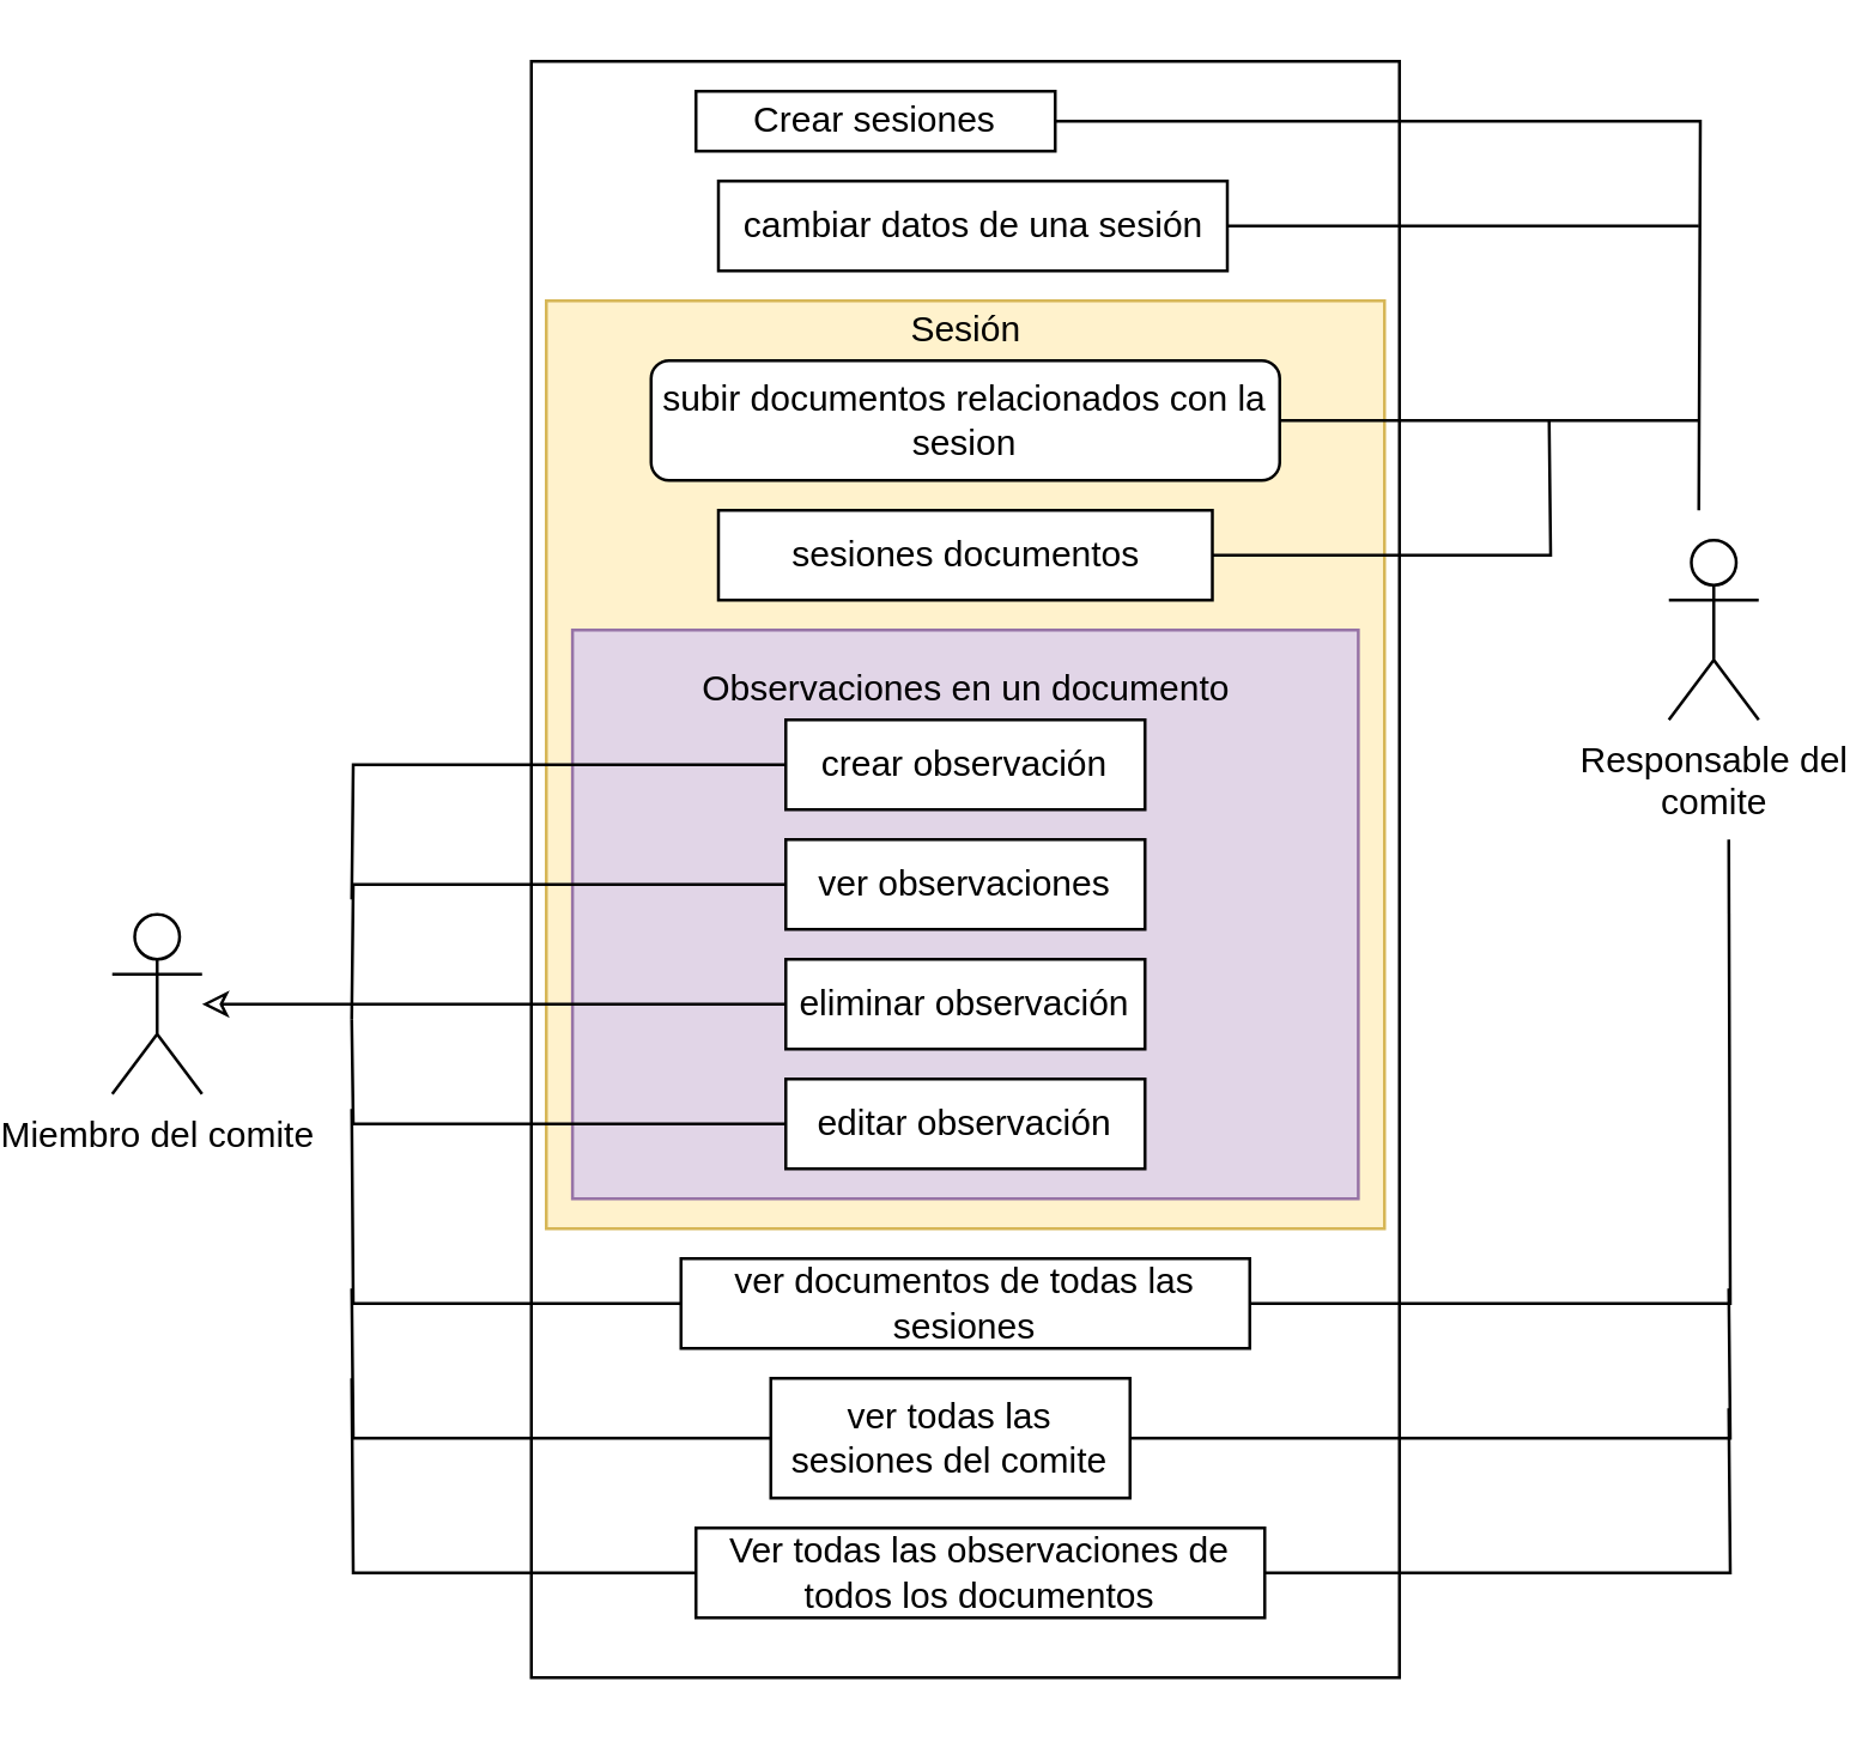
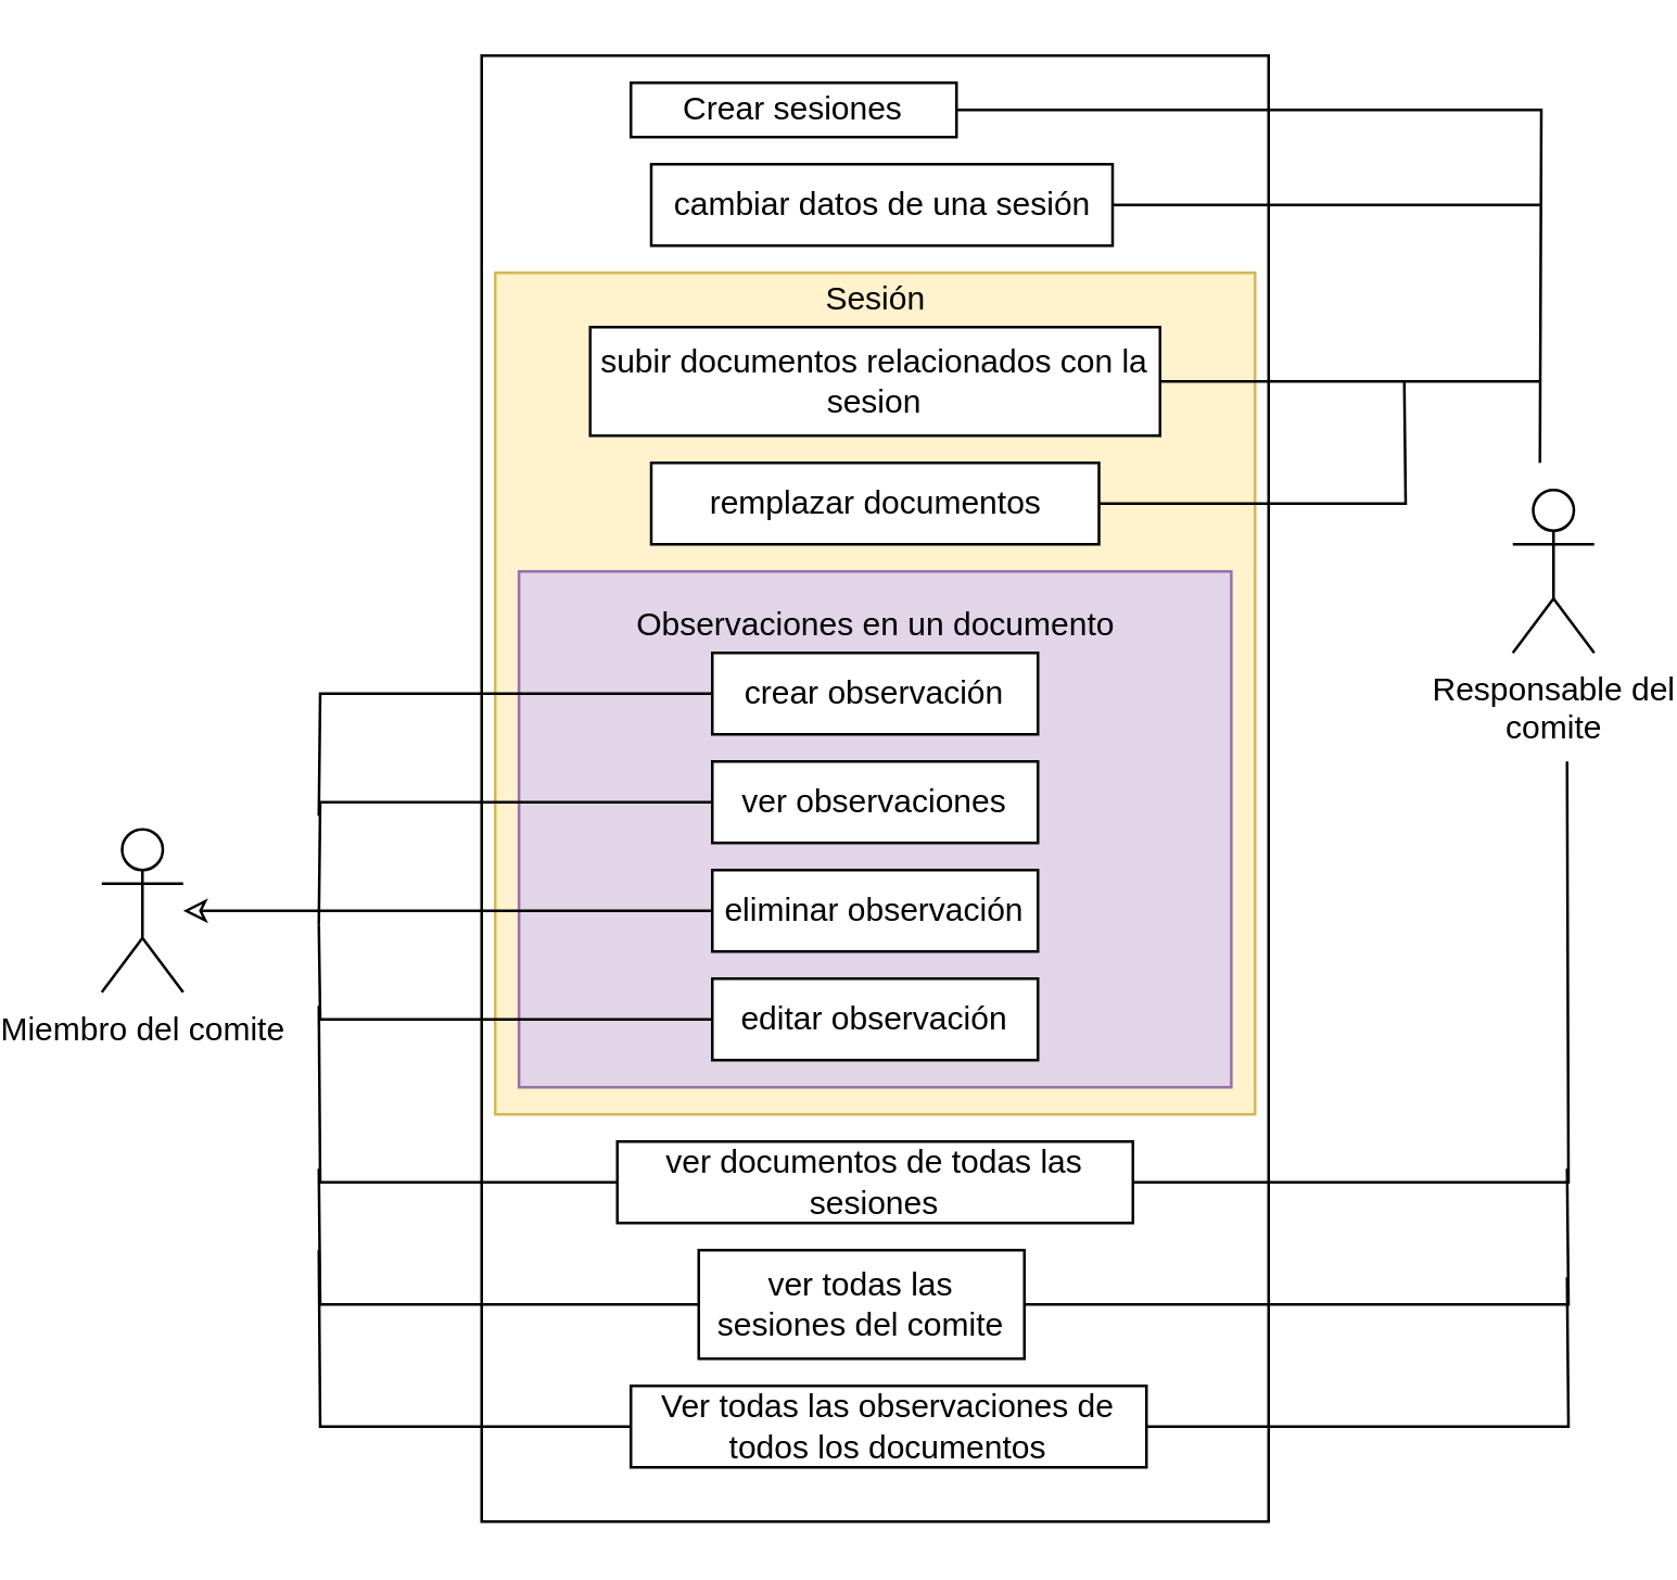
- <mxCell id="18" value="subir documentos relacionados con la sesion" style="whiteSpace=wrap;html=1;rounded=1;" vertex="1" parent="1"><mxGeometry x="200" y="120" width="210" height="40" as="geometry" /></mxCell>
+ <mxCell id="18" value="subir documentos relacionados con la sesion" style="whiteSpace=wrap;html=1;" vertex="1" parent="1"><mxGeometry x="200" y="120" width="210" height="40" as="geometry" /></mxCell>
- <mxCell id="20" value="sesiones documentos" style="whiteSpace=wrap;html=1;" vertex="1" parent="1"><mxGeometry x="222.5" y="170" width="165" height="30" as="geometry" /></mxCell>
+ <mxCell id="20" value="remplazar documentos" style="whiteSpace=wrap;html=1;" vertex="1" parent="1"><mxGeometry x="222.5" y="170" width="165" height="30" as="geometry" /></mxCell>
